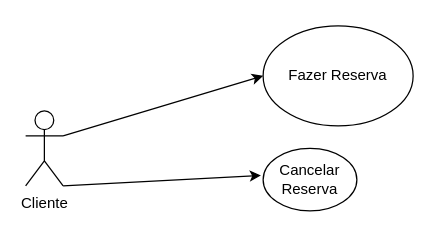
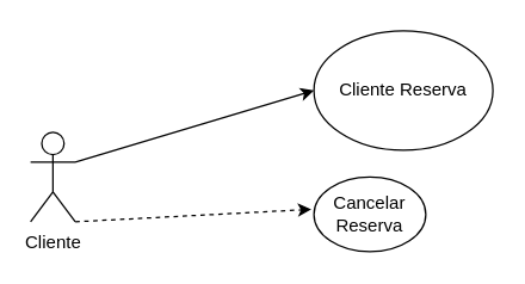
- <mxCell id="3" value="Fazer Reserva" style="ellipse;whiteSpace=wrap;html=1;" vertex="1" parent="1"><mxGeometry x="210" y="20" width="120" height="80" as="geometry" /></mxCell>
+ <mxCell id="3" value="Cliente Reserva" style="ellipse;whiteSpace=wrap;html=1;" vertex="1" parent="1"><mxGeometry x="210" y="20" width="120" height="80" as="geometry" /></mxCell>
- <mxCell id="6" value="" style="endArrow=classic;html=1;rounded=0;exitX=1;exitY=1;exitDx=0;exitDy=0;exitPerimeter=0;entryX=-0.023;entryY=0.433;entryDx=0;entryDy=0;entryPerimeter=0;" edge="1" parent="1" source="2" target="4"><mxGeometry width="50" height="50" relative="1" as="geometry"><mxPoint x="120" y="208" as="sourcePoint" /><mxPoint x="170" y="158" as="targetPoint" /></mxGeometry></mxCell>
+ <mxCell id="6" value="" style="endArrow=classic;html=1;rounded=0;exitX=1;exitY=1;exitDx=0;exitDy=0;exitPerimeter=0;entryX=-0.023;entryY=0.433;entryDx=0;entryDy=0;entryPerimeter=0;dashed=1;" edge="1" parent="1" source="2" target="4"><mxGeometry width="50" height="50" relative="1" as="geometry"><mxPoint x="120" y="208" as="sourcePoint" /><mxPoint x="170" y="158" as="targetPoint" /></mxGeometry></mxCell>
